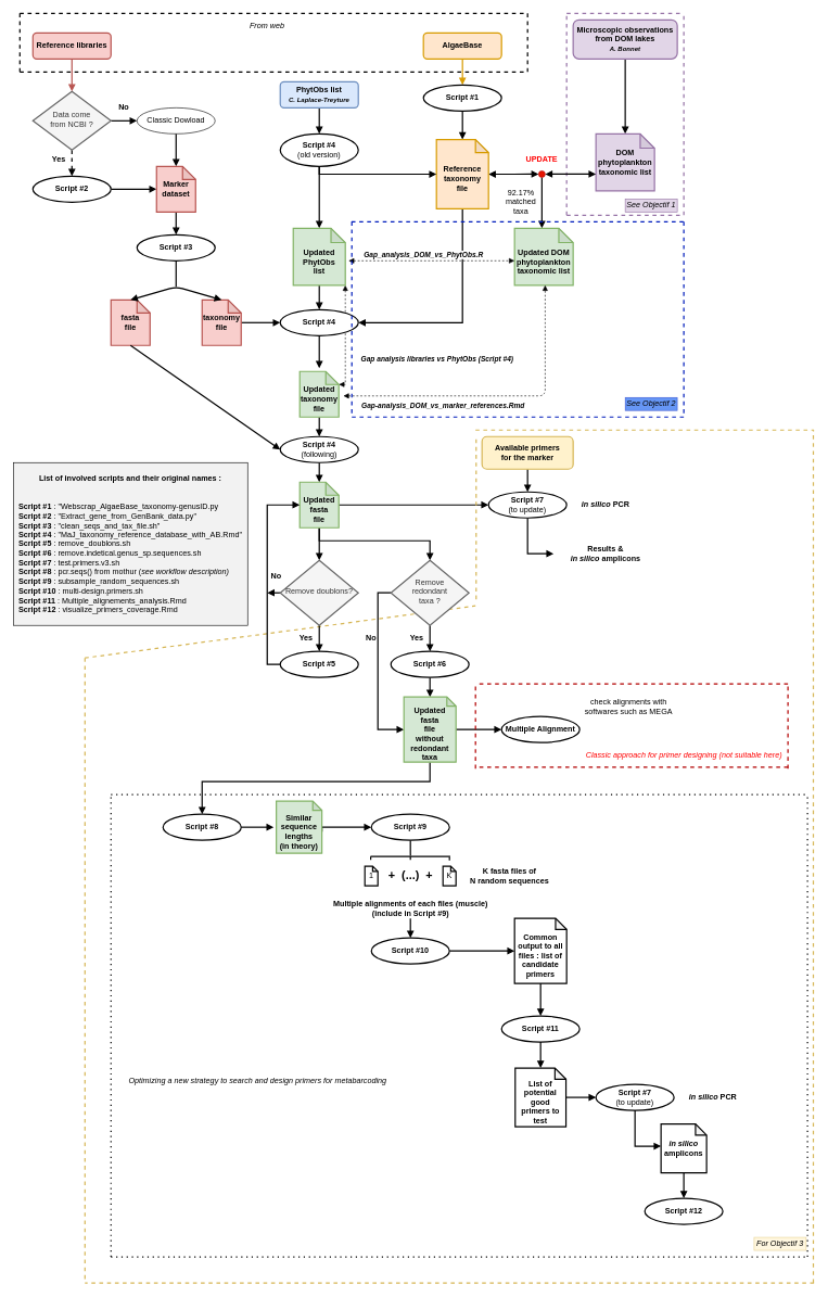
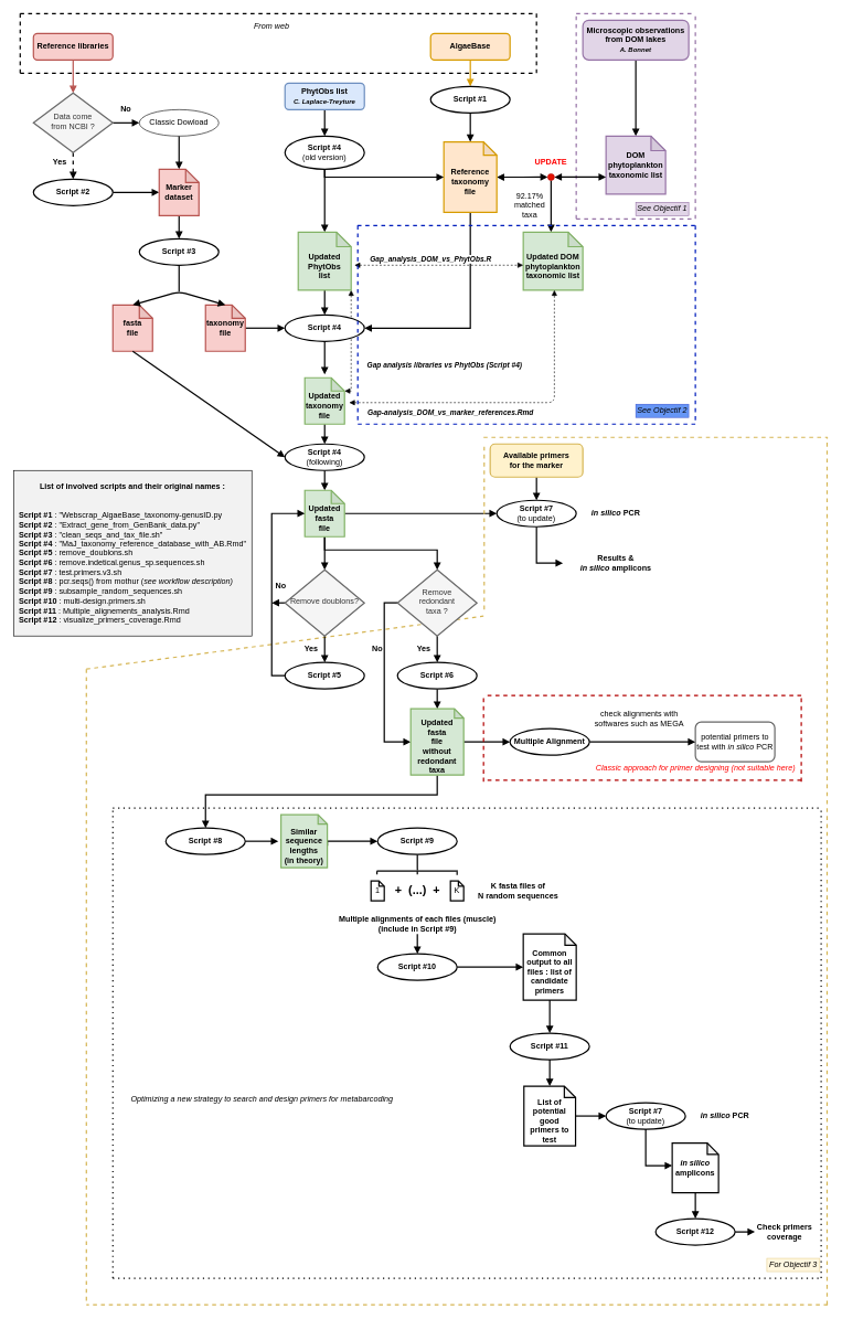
+ <mxCell id="115" value="" style="edgeStyle=orthogonalEdgeStyle;rounded=0;orthogonalLoop=1;jettySize=auto;html=1;startArrow=none;startFill=0;endArrow=block;endFill=1;endSize=6;strokeColor=#000000;strokeWidth=2;fontColor=#000000;align=center;" edge="1" parent="1" source="116" target="117"><mxGeometry relative="1" as="geometry" /></mxCell>
+ <mxCell id="117" value="potential primers to test with &lt;i&gt;in silico &lt;/i&gt;PCR" style="rounded=1;whiteSpace=wrap;html=1;strokeWidth=2;opacity=60;" vertex="1" parent="1"><mxGeometry x="1050" y="1090" width="120" height="60" as="geometry" /></mxCell>
+ <mxCell id="149" value="" style="edgeStyle=orthogonalEdgeStyle;rounded=0;orthogonalLoop=1;jettySize=auto;html=1;startArrow=none;startFill=0;endArrow=block;endFill=1;endSize=6;strokeColor=#000000;strokeWidth=2;fontColor=#000000;align=center;" edge="1" parent="1" source="150" target="151"><mxGeometry relative="1" as="geometry" /></mxCell>
+ <mxCell id="151" value="Check primers coverage" style="text;html=1;strokeColor=none;fillColor=none;align=center;verticalAlign=middle;whiteSpace=wrap;rounded=0;fontColor=#000000;opacity=60;fontStyle=1" vertex="1" parent="1"><mxGeometry x="1140" y="1830" width="90" height="60" as="geometry" /></mxCell>
